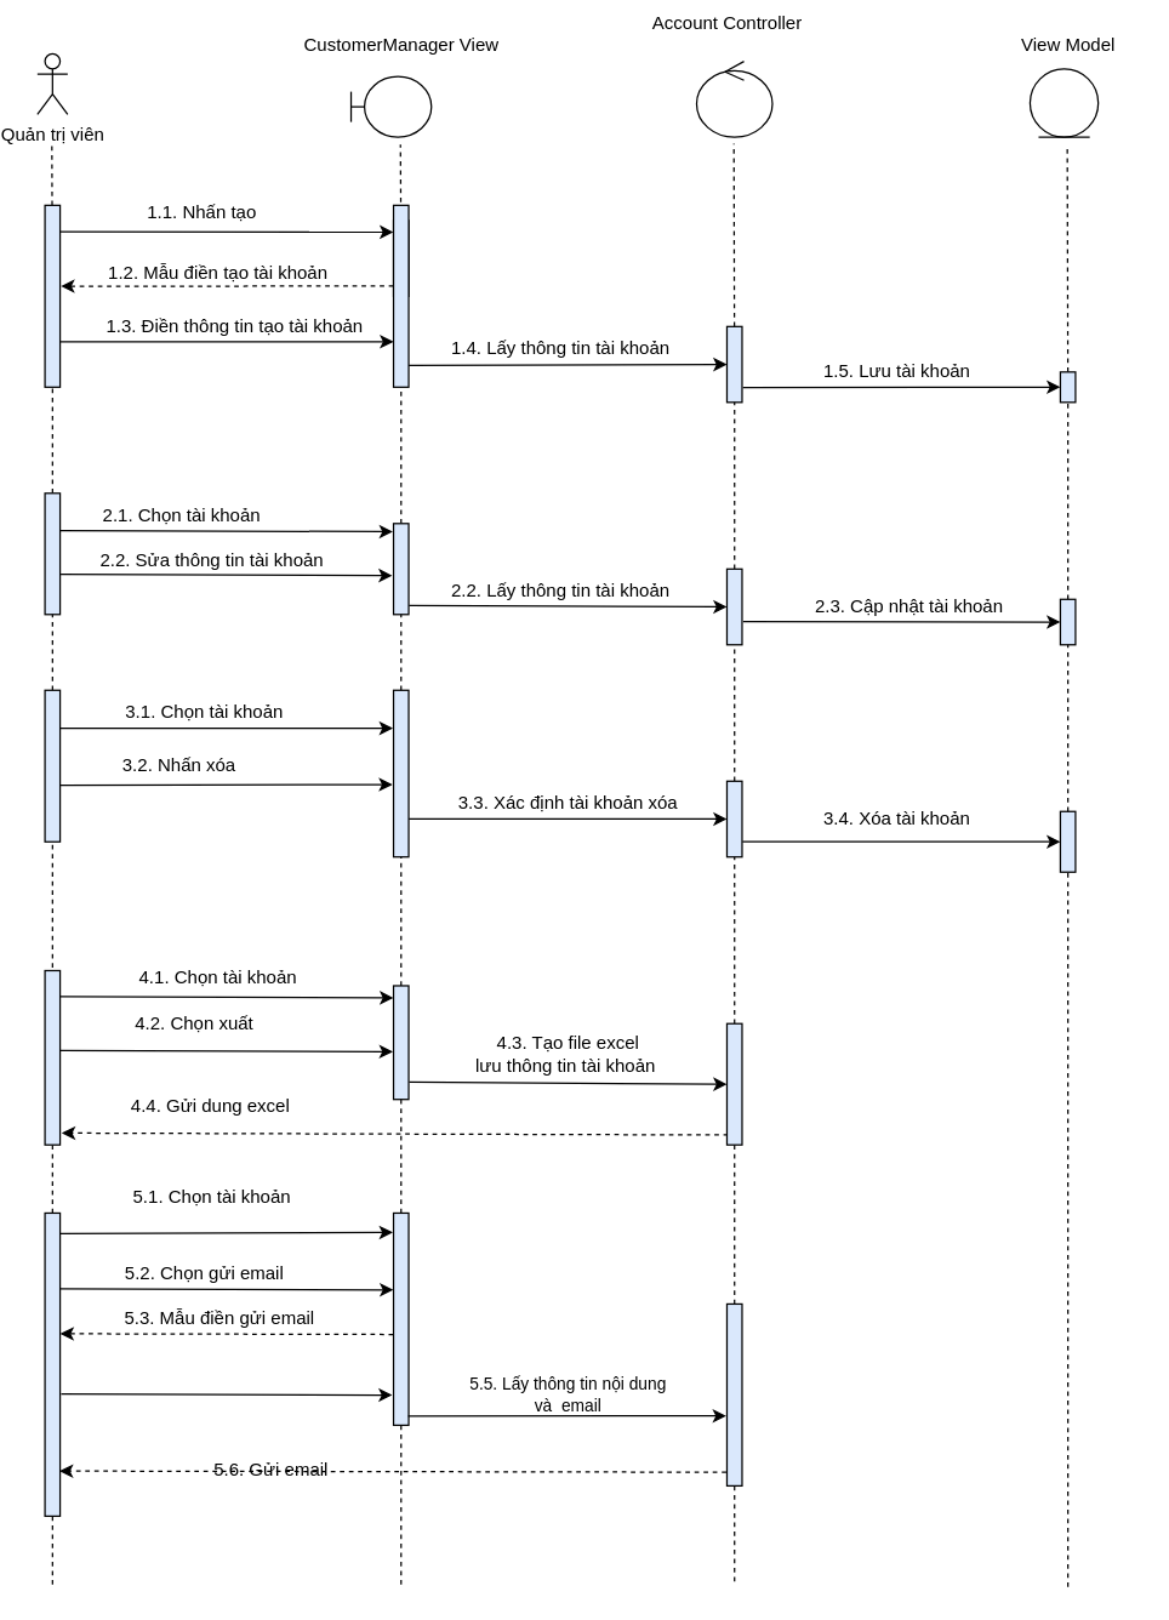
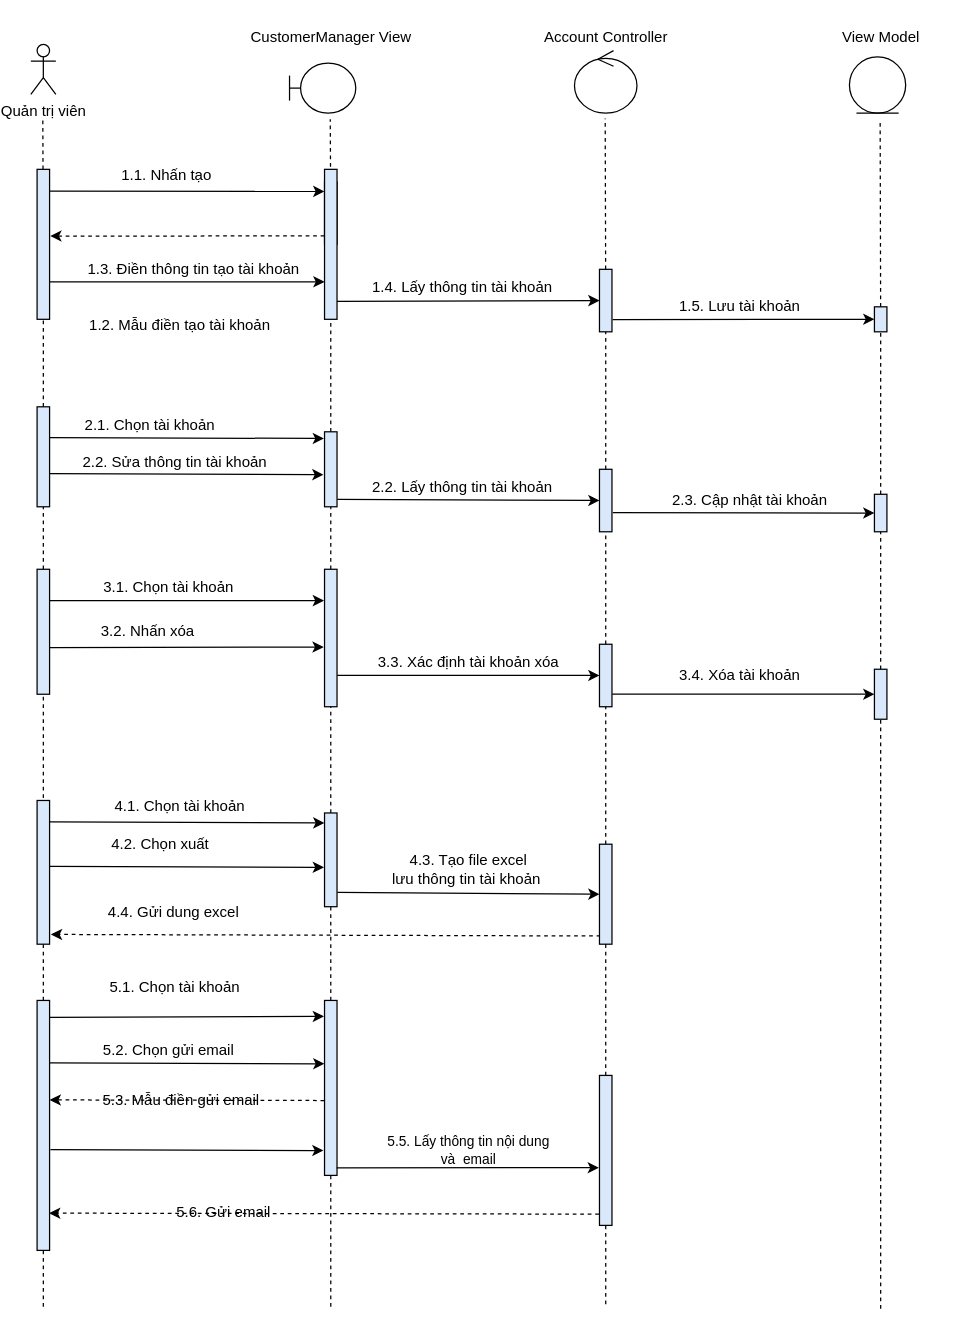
- <mxCell id="18" value="Account Controller" style="text;html=1;align=center;verticalAlign=middle;resizable=0;points=[];autosize=1;strokeColor=none;fillColor=none;" parent="1" vertex="1"><mxGeometry x="420" y="5" width="110" height="20" as="geometry" /></mxCell>
+ <mxCell id="18" value="Account Controller" style="text;html=1;align=center;verticalAlign=middle;resizable=0;points=[];autosize=1;strokeColor=none;fillColor=none;" parent="1" vertex="1"><mxGeometry x="425" y="20" width="110" height="20" as="geometry" /></mxCell>
- <mxCell id="24" value="1.2. Mẫu điền tạo tài khoản" style="text;html=1;align=center;verticalAlign=middle;resizable=0;points=[];autosize=1;strokeColor=none;fillColor=none;fontSize=12;" parent="1" vertex="1"><mxGeometry x="54" y="165" width="170" height="30" as="geometry" /></mxCell>
+ <mxCell id="24" value="1.2. Mẫu điền tạo tài khoản" style="text;html=1;align=center;verticalAlign=middle;resizable=0;points=[];autosize=1;strokeColor=none;fillColor=none;fontSize=12;" parent="1" vertex="1"><mxGeometry x="54" y="245" width="170" height="30" as="geometry" /></mxCell>
- <mxCell id="81" value="5.3. Mẫu điền gửi email" style="text;html=1;align=center;verticalAlign=middle;resizable=0;points=[];autosize=1;strokeColor=none;fillColor=none;" parent="1" vertex="1"><mxGeometry x="65" y="855" width="150" height="30" as="geometry" /></mxCell>
+ <mxCell id="81" value="5.3. Mẫu điền gửi email" style="text;html=1;align=center;verticalAlign=middle;resizable=0;points=[];autosize=1;strokeColor=none;fillColor=none;" parent="1" vertex="1"><mxGeometry x="65" y="865" width="150" height="30" as="geometry" /></mxCell>
